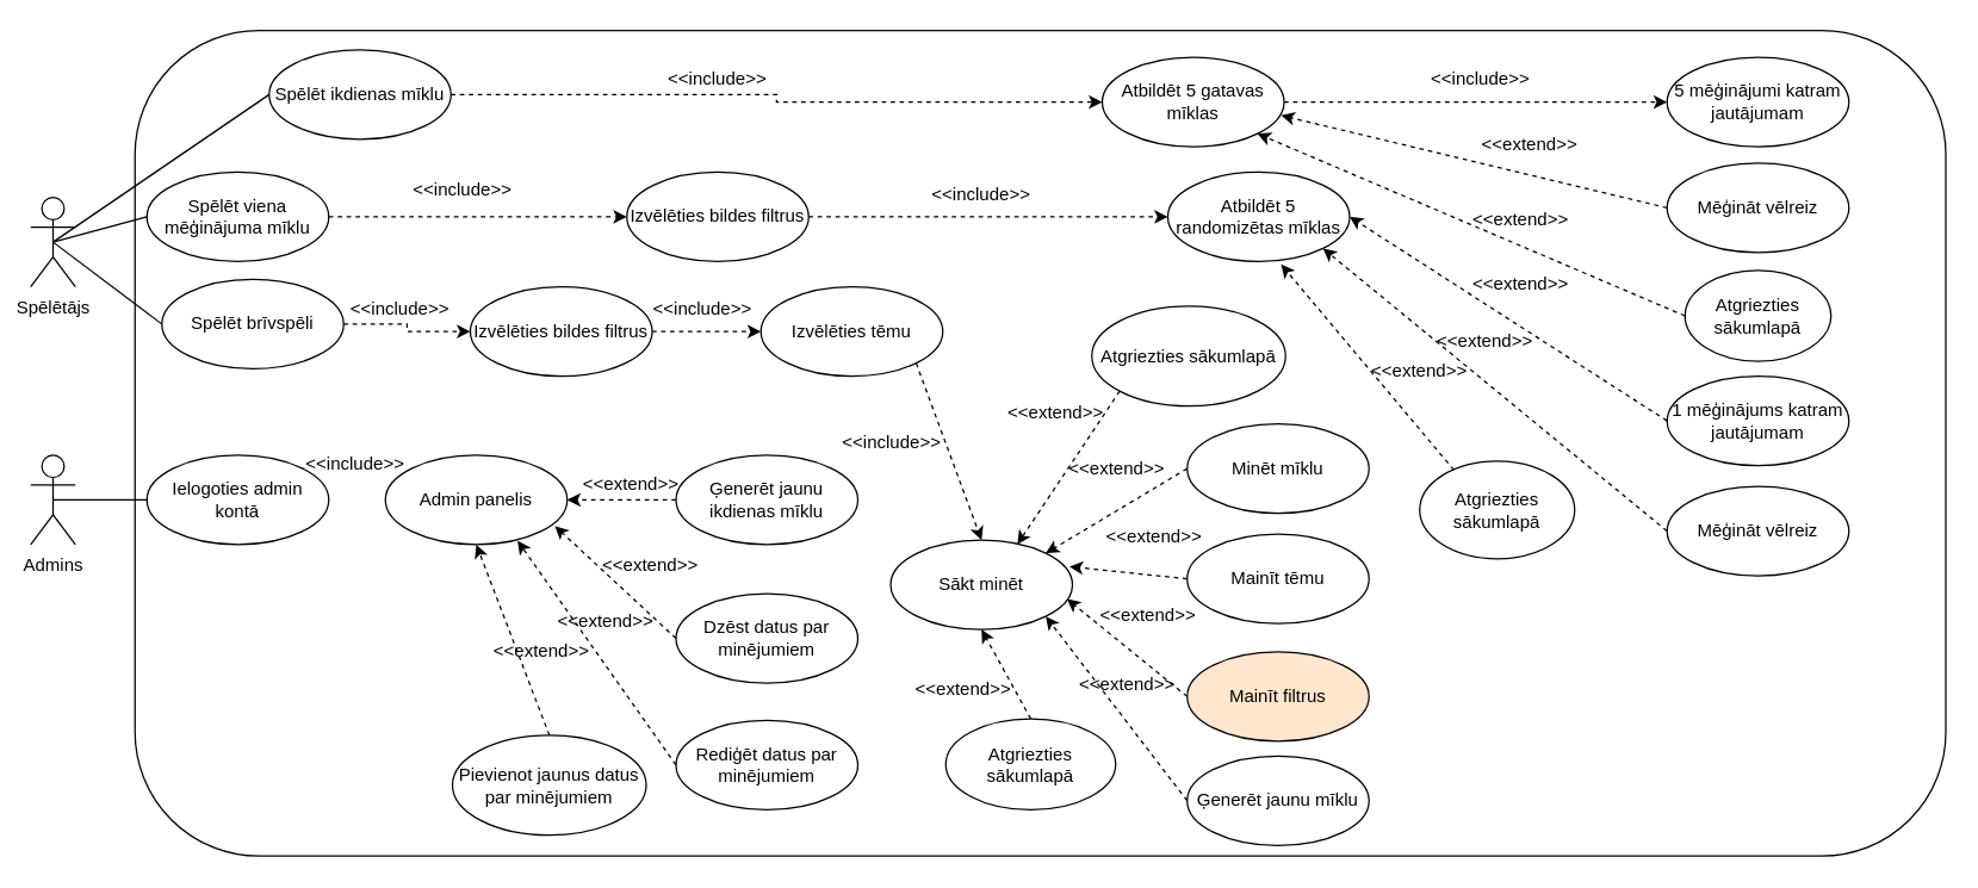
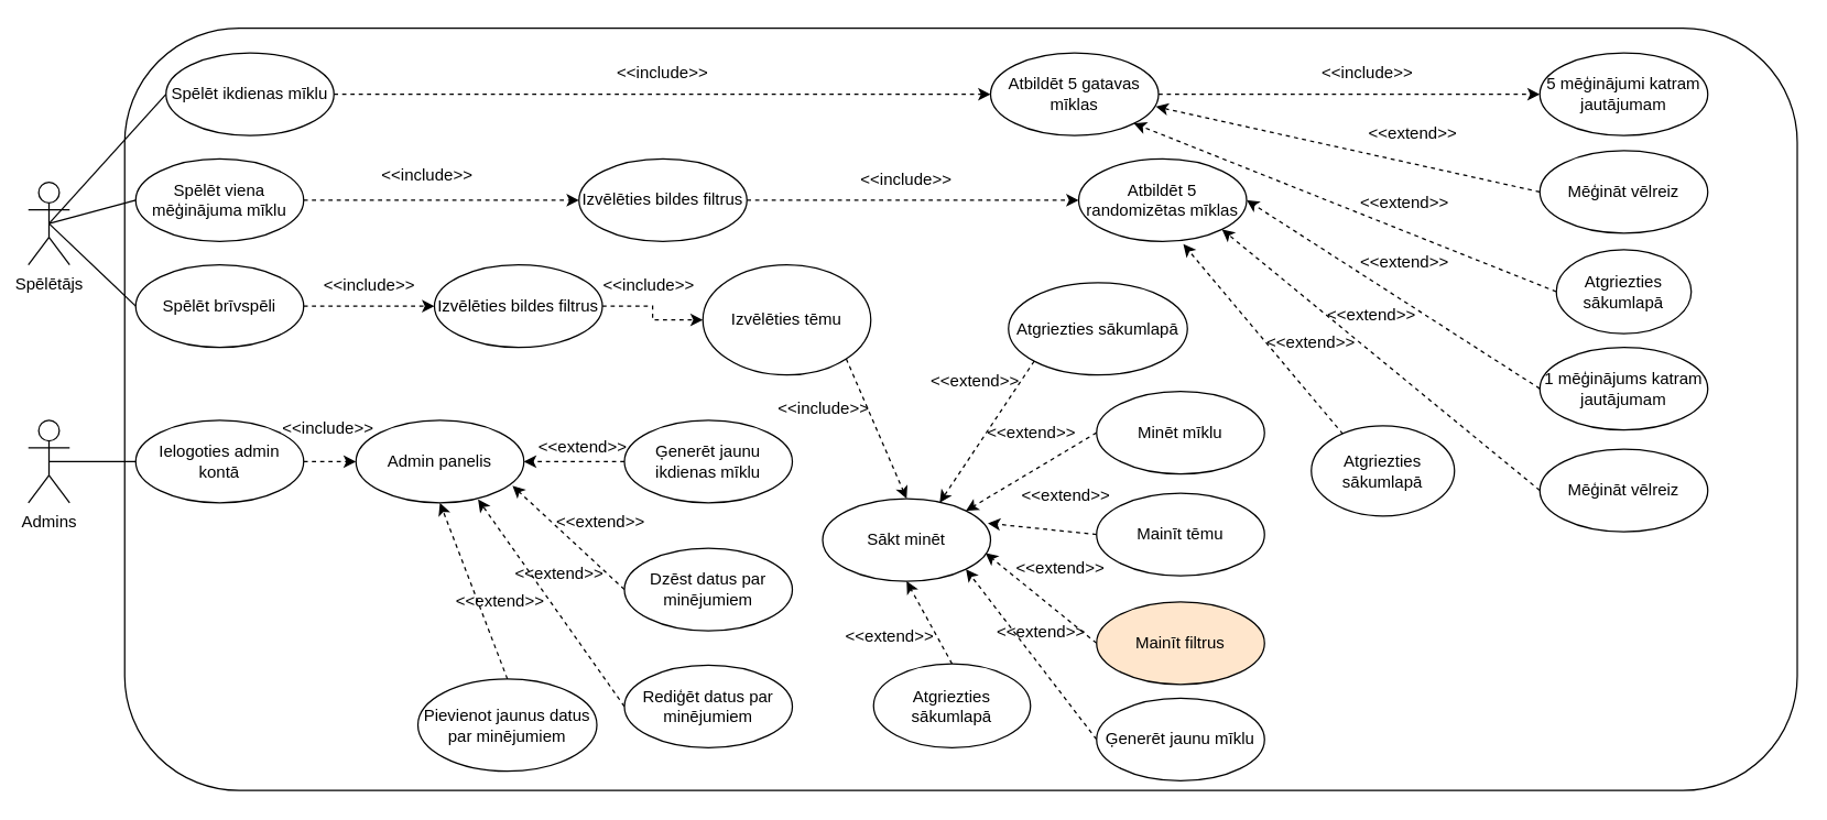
- <mxCell id="8" value="Spēlēt ikdienas mīklu" style="ellipse;whiteSpace=wrap;html=1;" vertex="1" parent="1"><mxGeometry x="180" y="33" width="122" height="60" as="geometry" /></mxCell>
+ <mxCell id="8" value="Spēlēt ikdienas mīklu" style="ellipse;whiteSpace=wrap;html=1;" vertex="1" parent="1"><mxGeometry x="120" y="38" width="122" height="60" as="geometry" /></mxCell>
- <mxCell id="12" value="Atbildēt 5 gatavas mīklas" style="ellipse;whiteSpace=wrap;html=1;" vertex="1" parent="1"><mxGeometry x="739" y="38" width="122" height="60" as="geometry" /></mxCell>
+ <mxCell id="12" value="Atbildēt 5 gatavas mīklas" style="ellipse;whiteSpace=wrap;html=1;" vertex="1" parent="1"><mxGeometry x="719" y="38" width="122" height="60" as="geometry" /></mxCell>
- <mxCell id="9" value="Spēlēt brīvspēli" style="ellipse;whiteSpace=wrap;html=1;" vertex="1" parent="1"><mxGeometry x="108" y="187" width="122" height="60" as="geometry" /></mxCell>
+ <mxCell id="9" value="Spēlēt brīvspēli" style="ellipse;whiteSpace=wrap;html=1;" vertex="1" parent="1"><mxGeometry x="98" y="192" width="122" height="60" as="geometry" /></mxCell>
- <mxCell id="25" value="Izvēlēties tēmu" style="ellipse;whiteSpace=wrap;html=1;" vertex="1" parent="1"><mxGeometry x="510" y="192" width="122" height="60" as="geometry" /></mxCell>
+ <mxCell id="25" value="Izvēlēties tēmu" style="ellipse;whiteSpace=wrap;html=1;" vertex="1" parent="1"><mxGeometry x="510" y="192" width="122" height="80" as="geometry" /></mxCell>
+ <mxCell id="75" style="edgeStyle=orthogonalEdgeStyle;rounded=0;orthogonalLoop=1;jettySize=auto;html=1;exitX=1;exitY=0.5;exitDx=0;exitDy=0;entryX=0;entryY=0.5;entryDx=0;entryDy=0;dashed=1;" edge="1" parent="1" source="76" target="10"><mxGeometry relative="1" as="geometry" /></mxCell>
